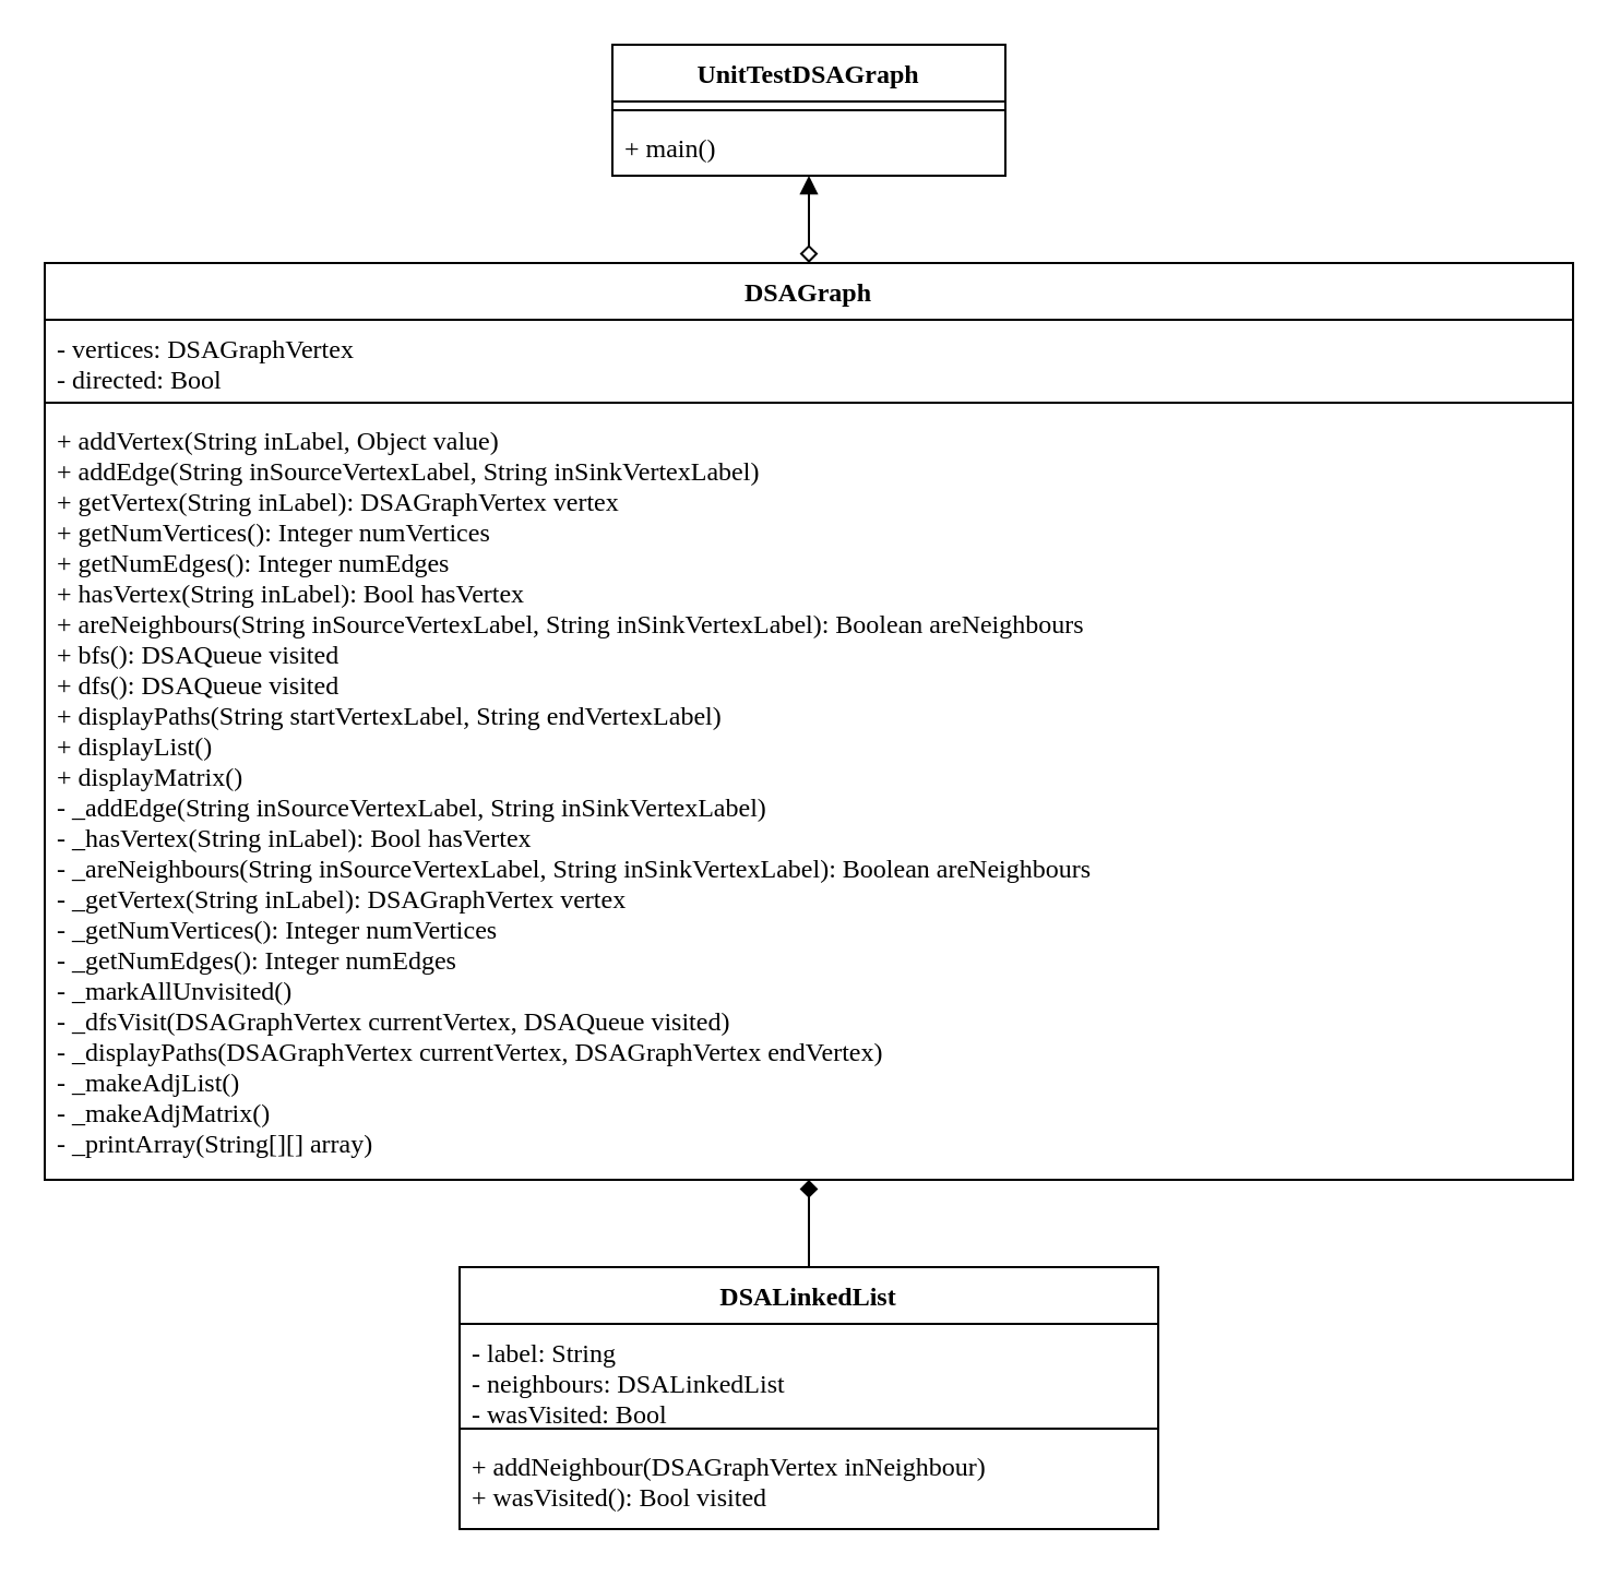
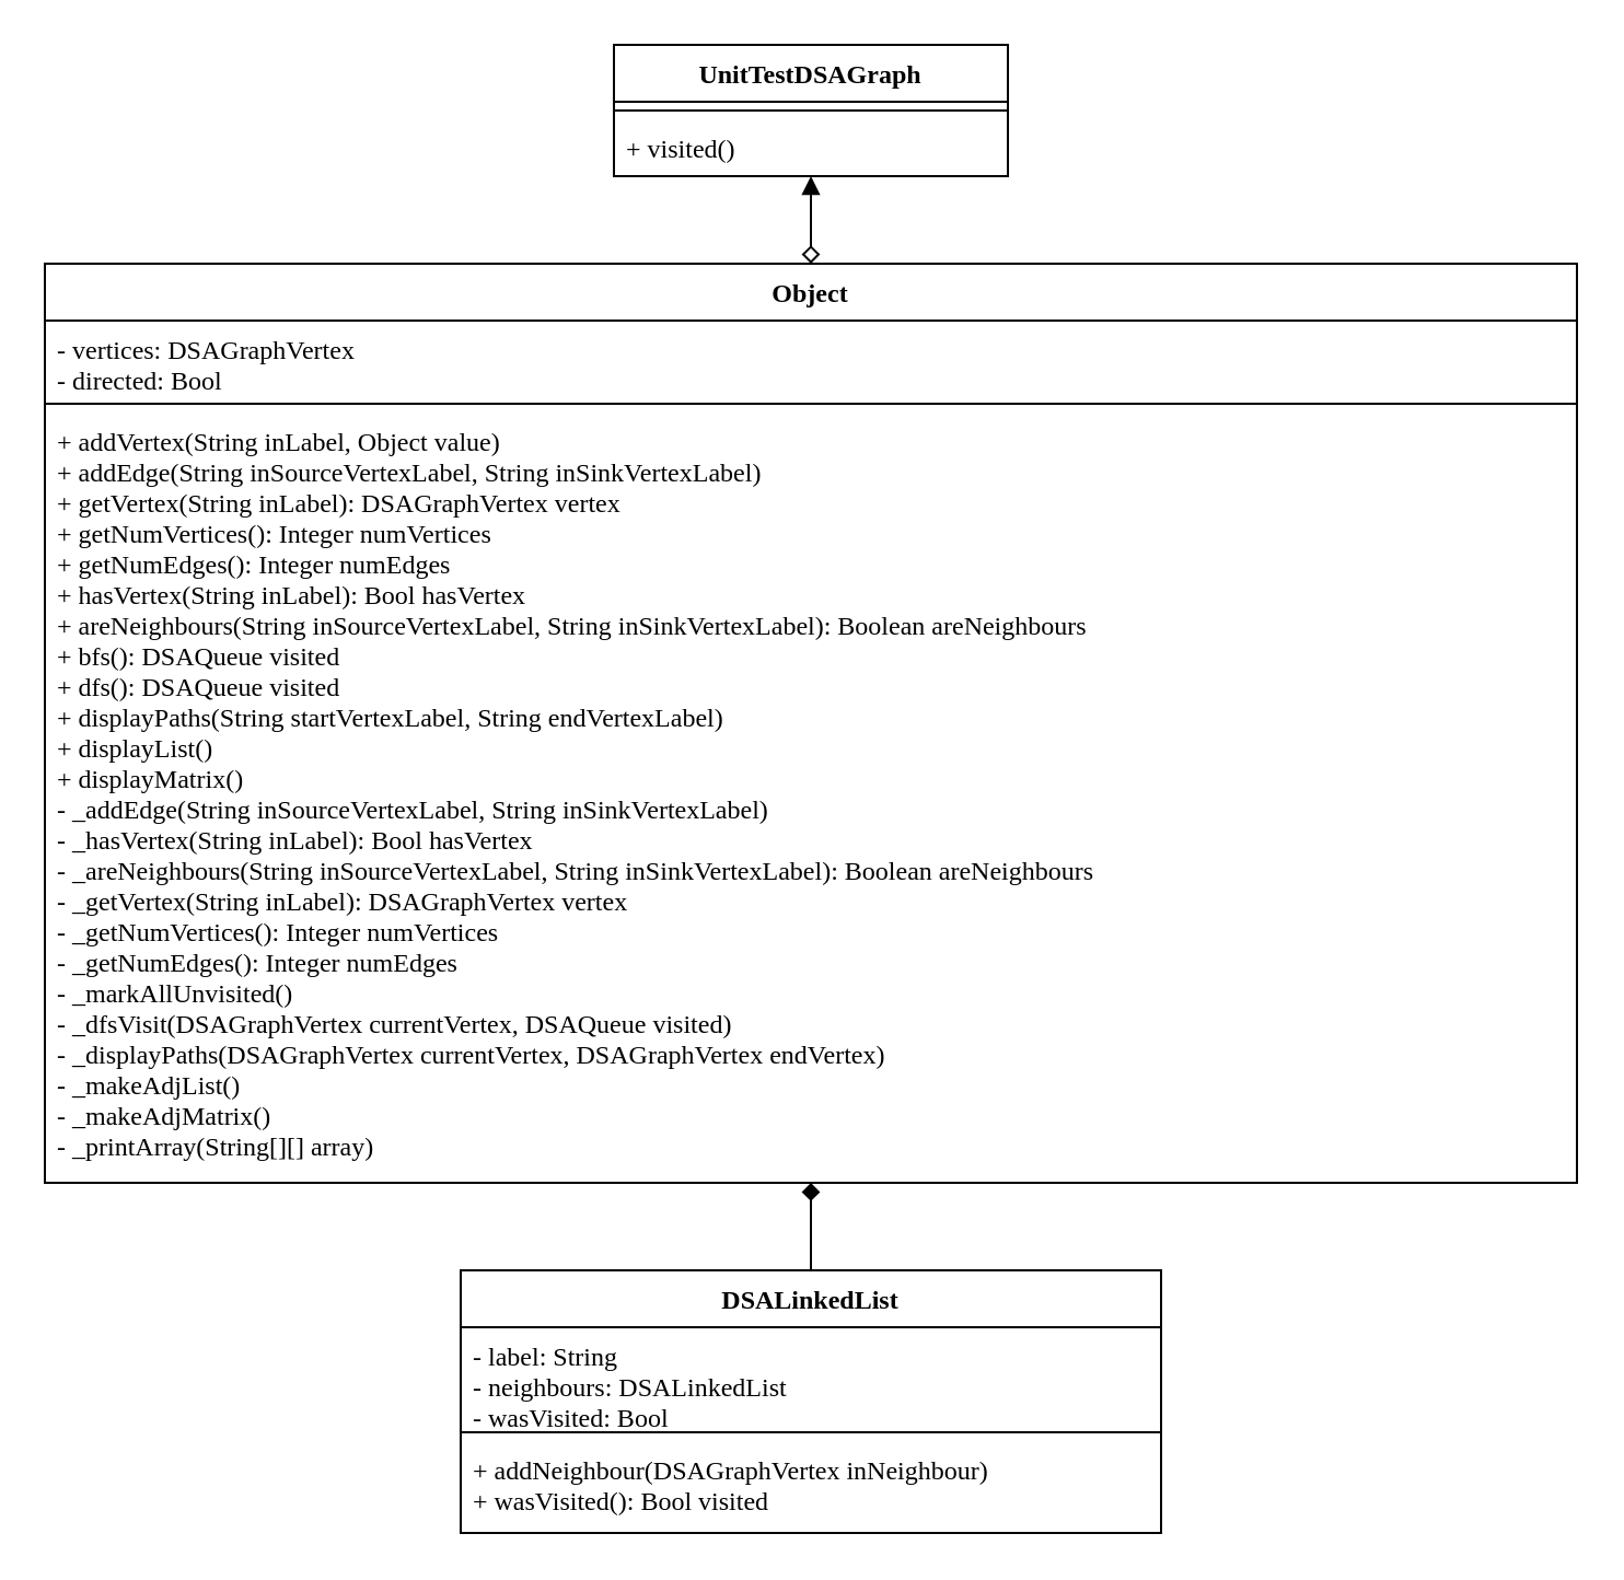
- <mxCell id="10" value="+ main()" style="text;strokeColor=none;align=left;verticalAlign=top;spacingLeft=4;spacingRight=4;overflow=hidden;rotatable=0;points=[[0,0.5],[1,0.5]];portConstraint=eastwest;fontFamily=Fira Code;" parent="8" vertex="1"><mxGeometry y="34" width="180" height="26" as="geometry" /></mxCell>
+ <mxCell id="10" value="+ visited()" style="text;strokeColor=none;align=left;verticalAlign=top;spacingLeft=4;spacingRight=4;overflow=hidden;rotatable=0;points=[[0,0.5],[1,0.5]];portConstraint=eastwest;fontFamily=Fira Code;" parent="8" vertex="1"><mxGeometry y="34" width="180" height="26" as="geometry" /></mxCell>
- <mxCell id="4" value="DSAGraph" style="swimlane;fontStyle=1;align=center;verticalAlign=top;childLayout=stackLayout;horizontal=1;startSize=26;horizontalStack=0;resizeParent=1;resizeParentMax=0;resizeLast=0;collapsible=1;marginBottom=0;fontFamily=Fira Code;" parent="1" vertex="1"><mxGeometry x="20" y="120" width="700" height="420" as="geometry" /></mxCell>
+ <mxCell id="4" value="Object" style="swimlane;fontStyle=1;align=center;verticalAlign=top;childLayout=stackLayout;horizontal=1;startSize=26;horizontalStack=0;resizeParent=1;resizeParentMax=0;resizeLast=0;collapsible=1;marginBottom=0;fontFamily=Fira Code;" parent="1" vertex="1"><mxGeometry x="20" y="120" width="700" height="420" as="geometry" /></mxCell>
